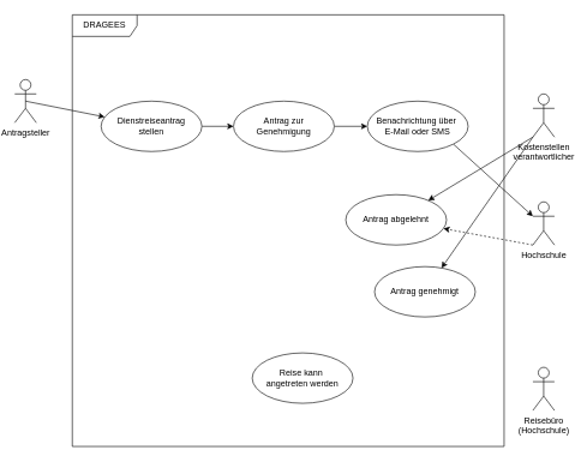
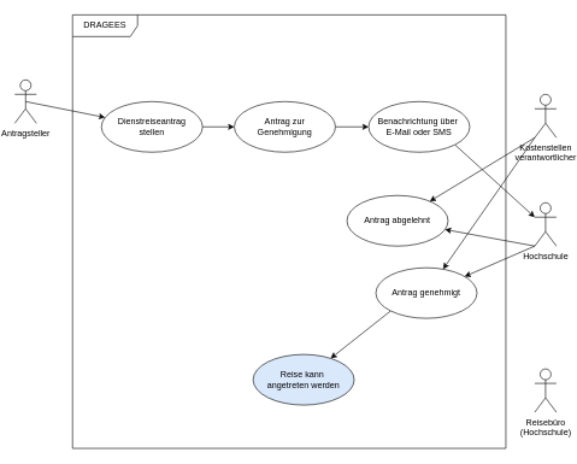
- <mxCell id="9" style="edgeStyle=none;html=1;exitX=0;exitY=1;exitDx=0;exitDy=0;exitPerimeter=0;dashed=1;" parent="1" source="11" target="17" edge="1"><mxGeometry relative="1" as="geometry" /></mxCell>
+ <mxCell id="9" style="edgeStyle=none;html=1;exitX=0;exitY=1;exitDx=0;exitDy=0;exitPerimeter=0;" parent="1" source="11" target="17" edge="1"><mxGeometry relative="1" as="geometry" /></mxCell>
+ <mxCell id="10" style="edgeStyle=none;html=1;exitX=0;exitY=1;exitDx=0;exitDy=0;exitPerimeter=0;" parent="1" source="11" target="19" edge="1"><mxGeometry relative="1" as="geometry" /></mxCell>
+ <mxCell id="18" style="edgeStyle=none;html=1;exitX=0;exitY=1;exitDx=0;exitDy=0;" parent="1" source="19" target="20" edge="1"><mxGeometry relative="1" as="geometry" /></mxCell>
- <mxCell id="20" value="Reise kann&amp;nbsp;&lt;br&gt;angetreten werden" style="ellipse;whiteSpace=wrap;html=1;" parent="1" vertex="1"><mxGeometry x="350" y="490" width="140" height="70" as="geometry" /></mxCell>
+ <mxCell id="20" value="Reise kann&amp;nbsp;&lt;br&gt;angetreten werden" style="ellipse;whiteSpace=wrap;html=1;fillColor=#dae8fc;" parent="1" vertex="1"><mxGeometry x="350" y="490" width="140" height="70" as="geometry" /></mxCell>
